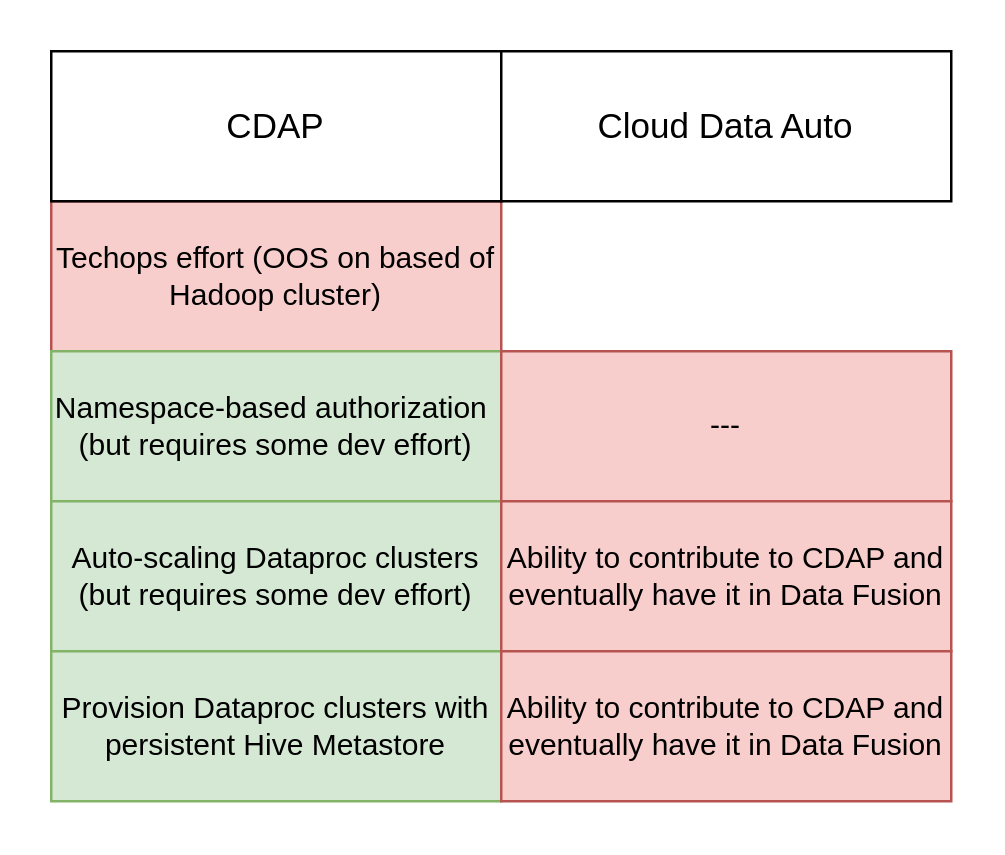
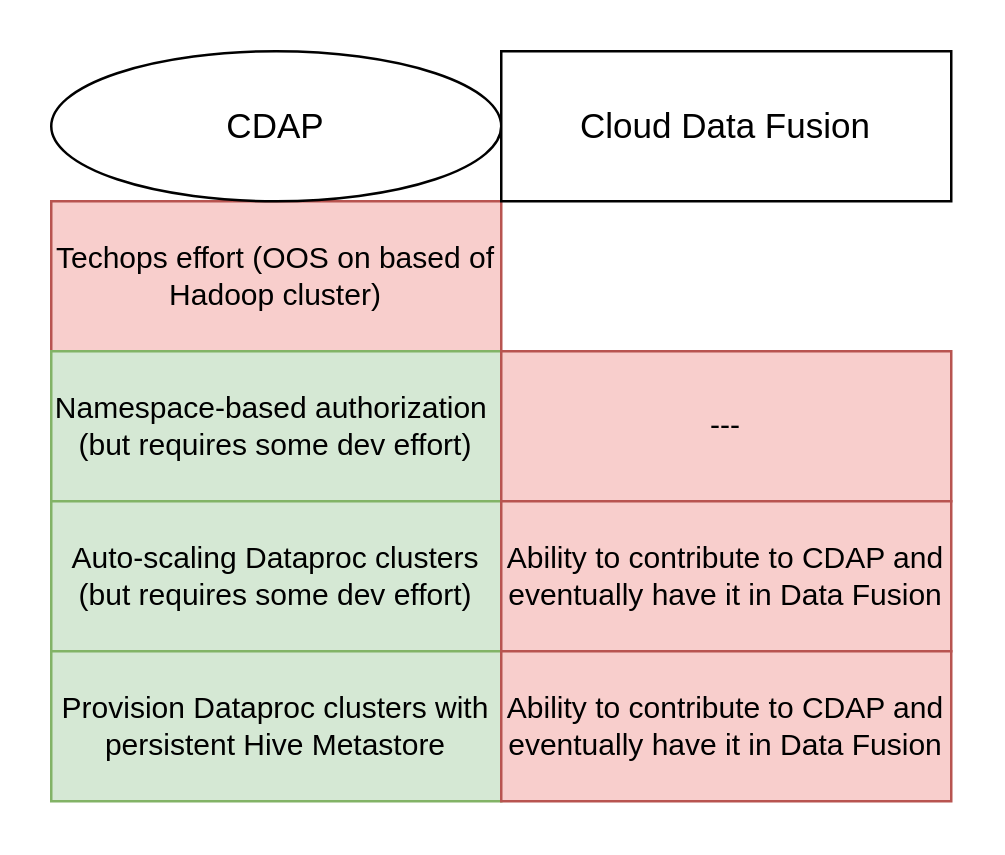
- <mxCell id="3" value="CDAP" style="rounded=0;whiteSpace=wrap;html=1;fontSize=14;" vertex="1" parent="1"><mxGeometry x="20" y="20" width="180" height="60" as="geometry" /></mxCell>
+ <mxCell id="3" value="CDAP" style="ellipse;whiteSpace=wrap;html=1;fontSize=14;" vertex="1" parent="1"><mxGeometry x="20" y="20" width="180" height="60" as="geometry" /></mxCell>
- <mxCell id="4" value="Cloud Data Auto" style="rounded=0;whiteSpace=wrap;html=1;fontSize=14;" vertex="1" parent="1"><mxGeometry x="200" y="20" width="180" height="60" as="geometry" /></mxCell>
+ <mxCell id="4" value="Cloud Data Fusion" style="rounded=0;whiteSpace=wrap;html=1;fontSize=14;" vertex="1" parent="1"><mxGeometry x="200" y="20" width="180" height="60" as="geometry" /></mxCell>
